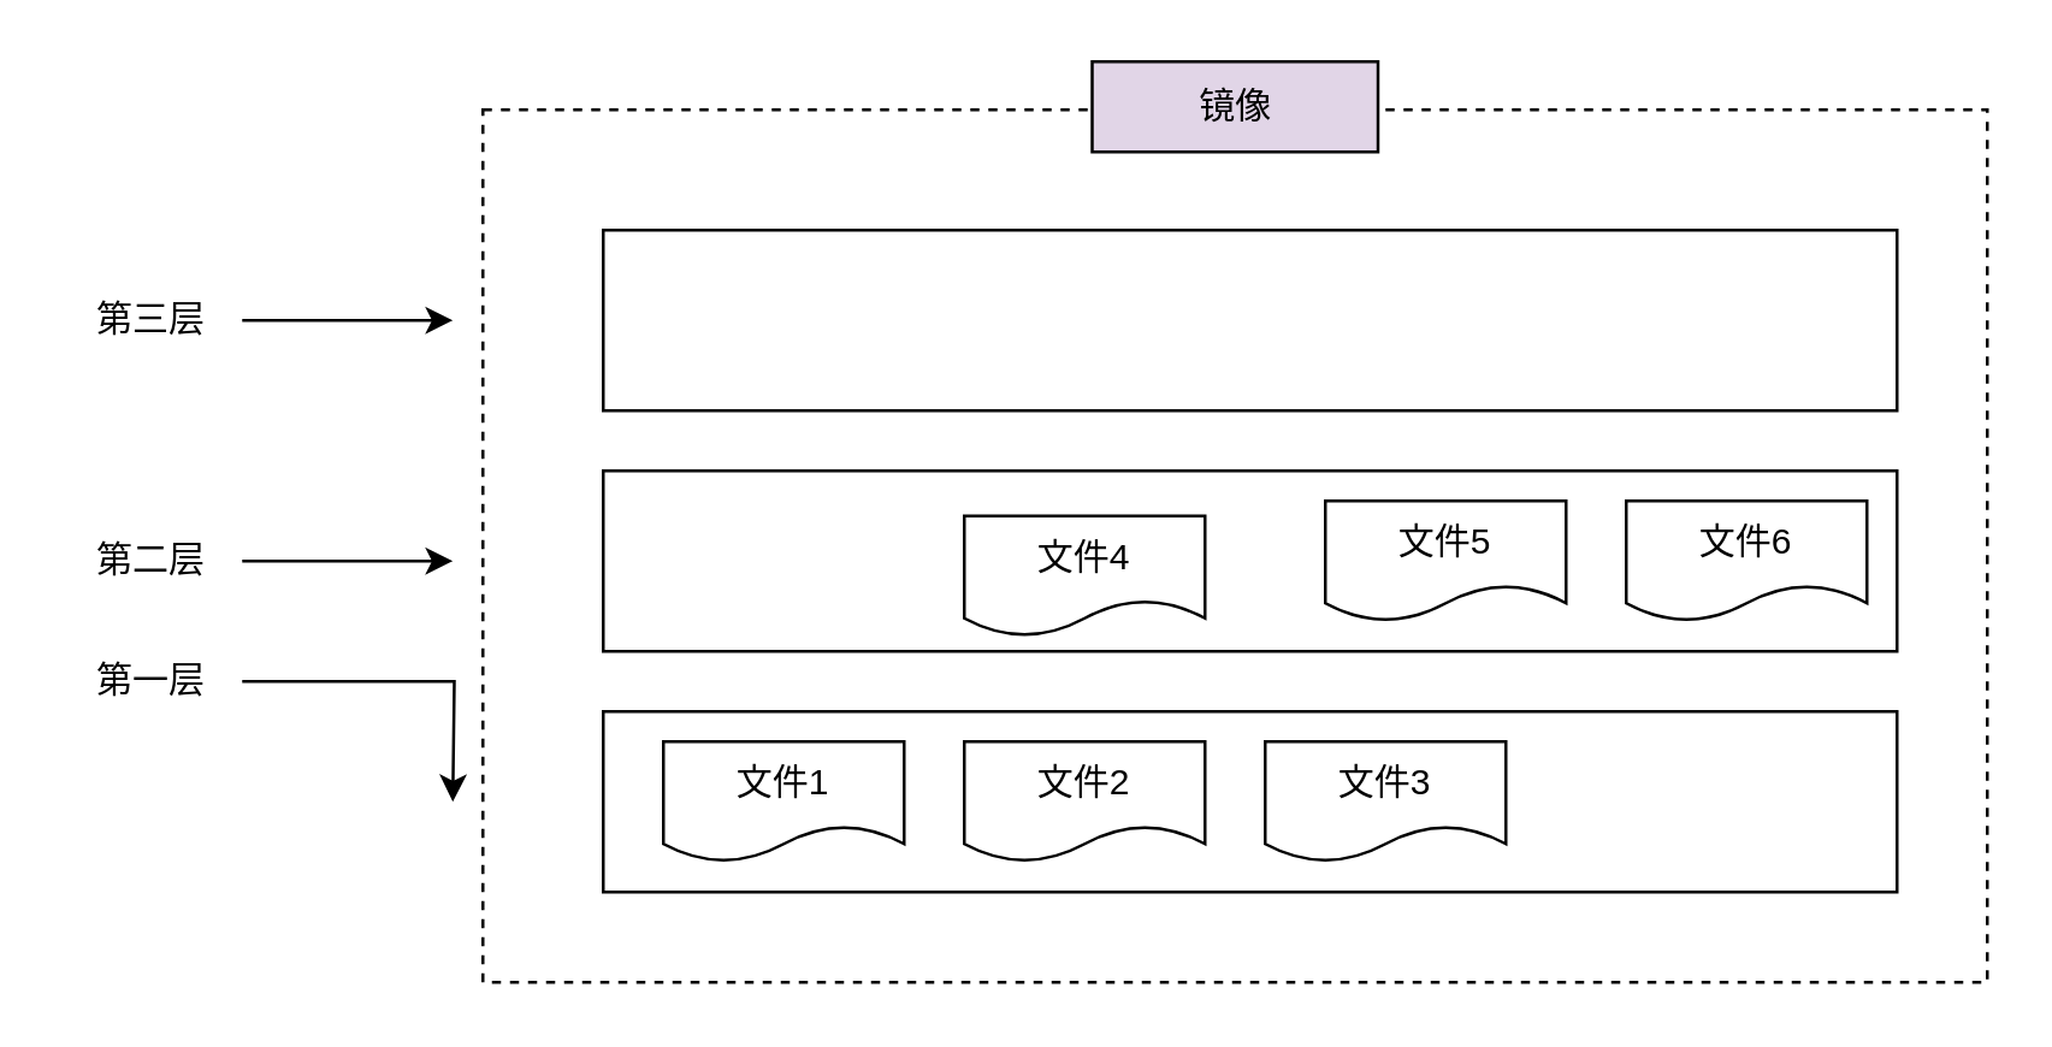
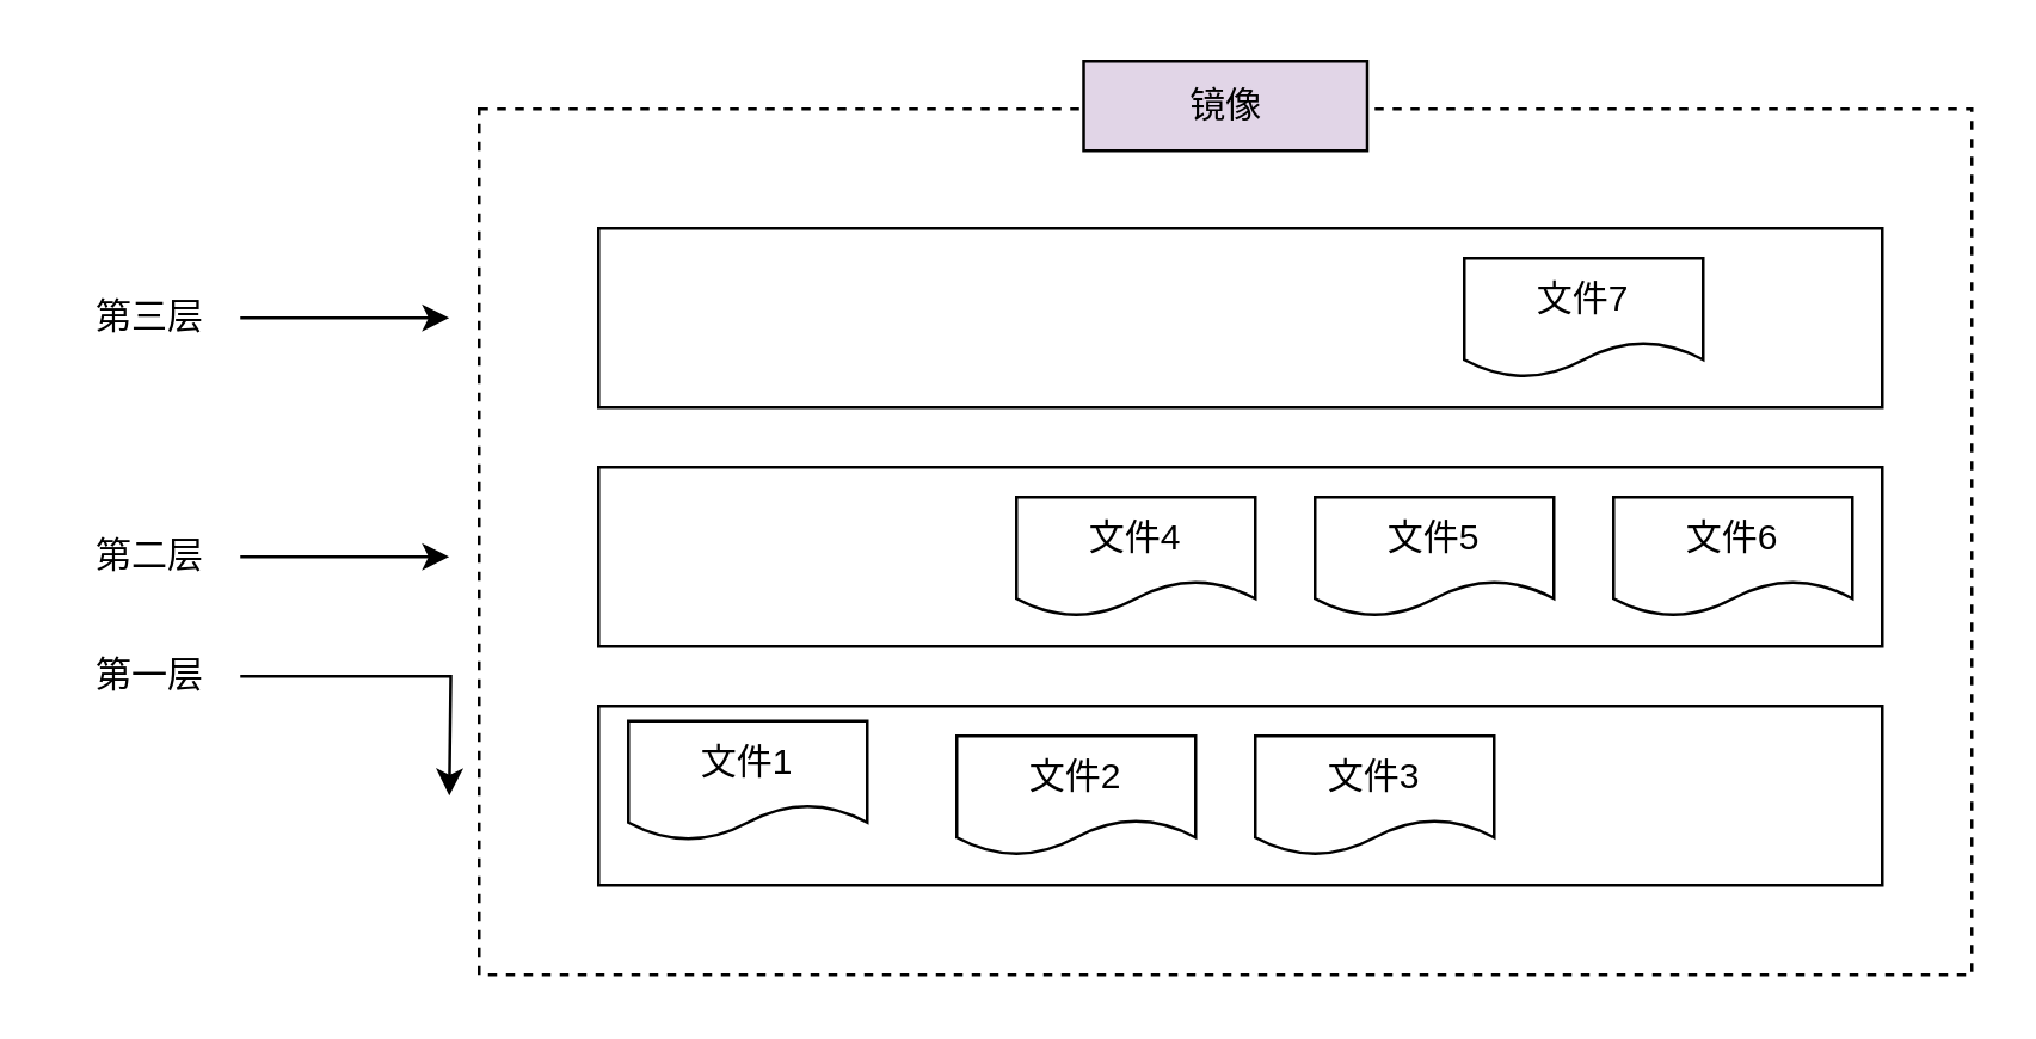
+ <mxCell id="7" value="文件7" style="shape=document;whiteSpace=wrap;html=1;boundedLbl=1;" vertex="1" parent="1"><mxGeometry x="490" y="86" width="80" height="40" as="geometry" /></mxCell>
- <mxCell id="9" value="文件4" style="shape=document;whiteSpace=wrap;html=1;boundedLbl=1;" vertex="1" parent="1"><mxGeometry x="320" y="171" width="80" height="40" as="geometry" /></mxCell>
+ <mxCell id="9" value="文件4" style="shape=document;whiteSpace=wrap;html=1;boundedLbl=1;" vertex="1" parent="1"><mxGeometry x="340" y="166" width="80" height="40" as="geometry" /></mxCell>
- <mxCell id="11" value="文件1" style="shape=document;whiteSpace=wrap;html=1;boundedLbl=1;" vertex="1" parent="1"><mxGeometry x="220" y="246" width="80" height="40" as="geometry" /></mxCell>
+ <mxCell id="11" value="文件1" style="shape=document;whiteSpace=wrap;html=1;boundedLbl=1;" vertex="1" parent="1"><mxGeometry x="210" y="241" width="80" height="40" as="geometry" /></mxCell>
